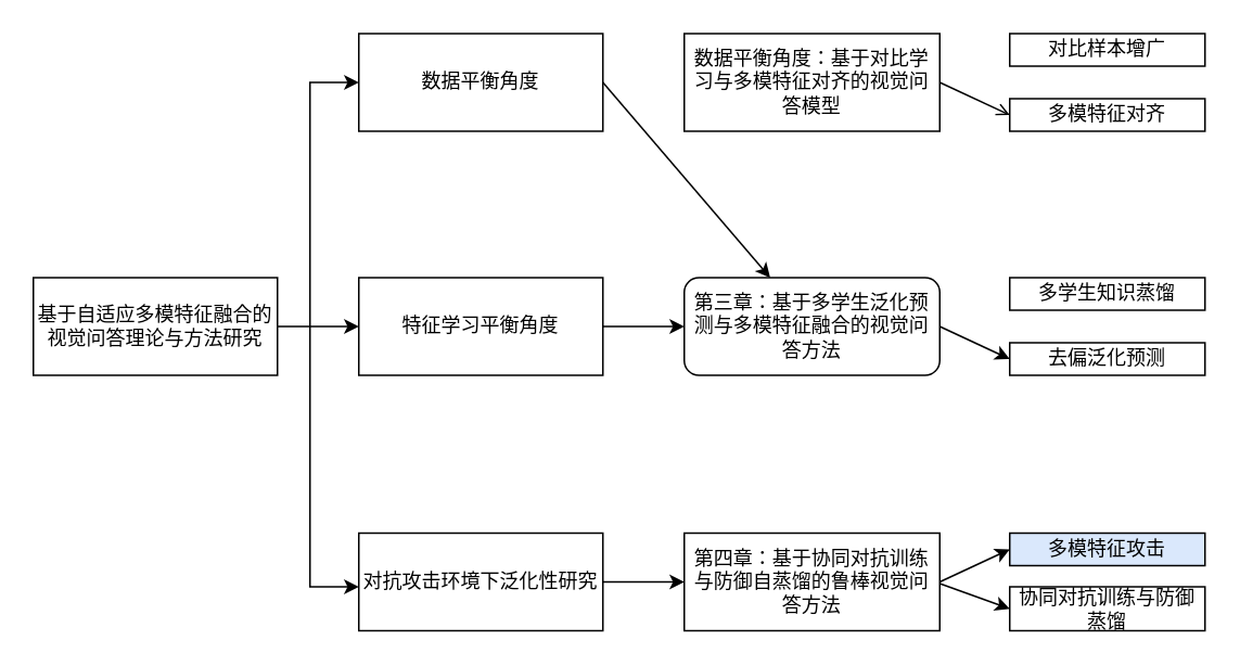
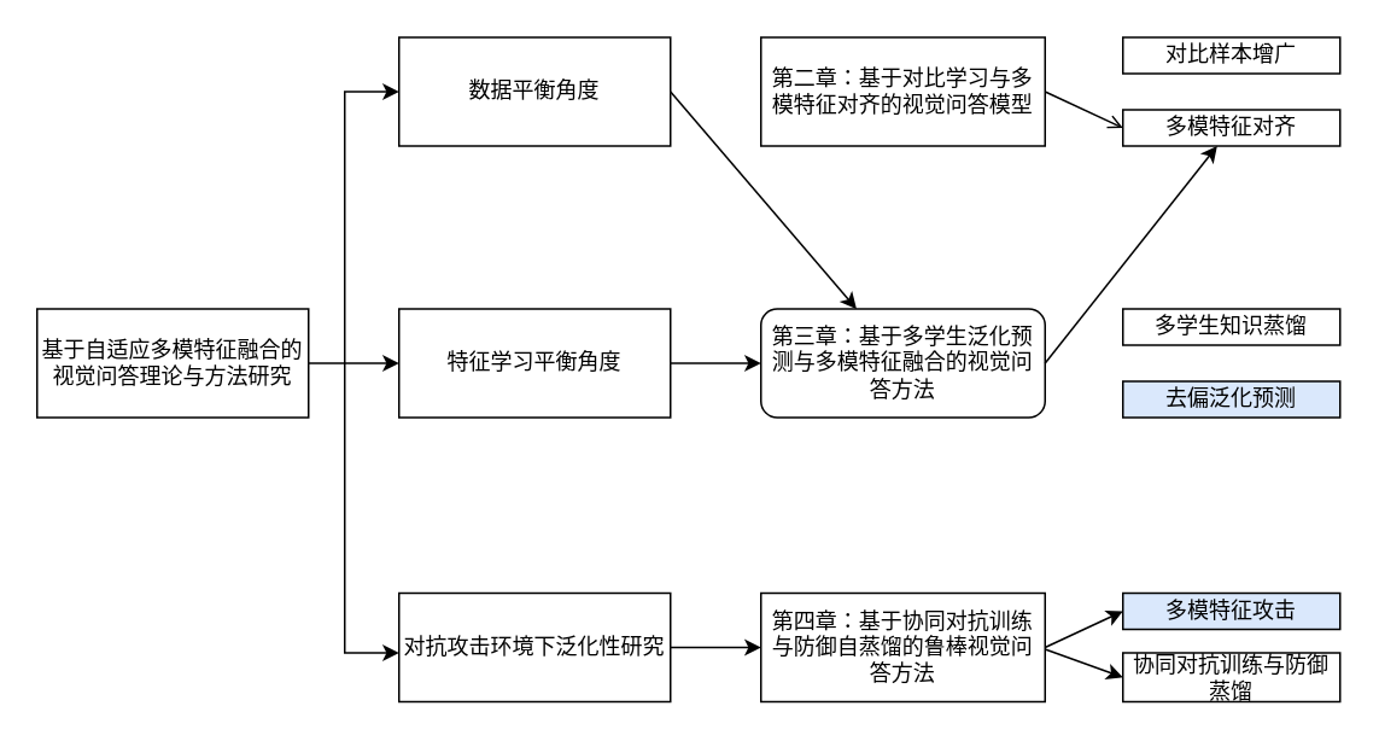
- <mxCell id="9" value="数据平衡角度：基于对比学习与多模特征对齐的视觉问答模型" style="rounded=0;whiteSpace=wrap;html=1;" vertex="1" parent="1"><mxGeometry x="420" y="20" width="157" height="60" as="geometry" /></mxCell>
+ <mxCell id="9" value="第二章：基于对比学习与多模特征对齐的视觉问答模型" style="rounded=0;whiteSpace=wrap;html=1;" vertex="1" parent="1"><mxGeometry x="420" y="20" width="157" height="60" as="geometry" /></mxCell>
- <mxCell id="22" value="" style="endArrow=classic;html=1;rounded=0;exitX=1;exitY=0.5;exitDx=0;exitDy=0;entryX=0;entryY=0.5;entryDx=0;entryDy=0;" edge="1" parent="1" source="10" target="18"><mxGeometry width="50" height="50" relative="1" as="geometry"><mxPoint x="480" y="180" as="sourcePoint" /><mxPoint x="530" y="130" as="targetPoint" /></mxGeometry></mxCell>
+ <mxCell id="22" value="" style="endArrow=classic;html=1;rounded=0;exitX=1;exitY=0.5;exitDx=0;exitDy=0;" edge="1" parent="1" source="10" target="16"><mxGeometry width="50" height="50" relative="1" as="geometry"><mxPoint x="480" y="180" as="sourcePoint" /><mxPoint x="530" y="130" as="targetPoint" /></mxGeometry></mxCell>
- <mxCell id="18" value="去偏泛化预测" style="rounded=0;whiteSpace=wrap;html=1;" vertex="1" parent="1"><mxGeometry x="620" y="210" width="120" height="20" as="geometry" /></mxCell>
+ <mxCell id="18" value="去偏泛化预测" style="rounded=0;whiteSpace=wrap;html=1;fillColor=#dae8fc;" vertex="1" parent="1"><mxGeometry x="620" y="210" width="120" height="20" as="geometry" /></mxCell>
